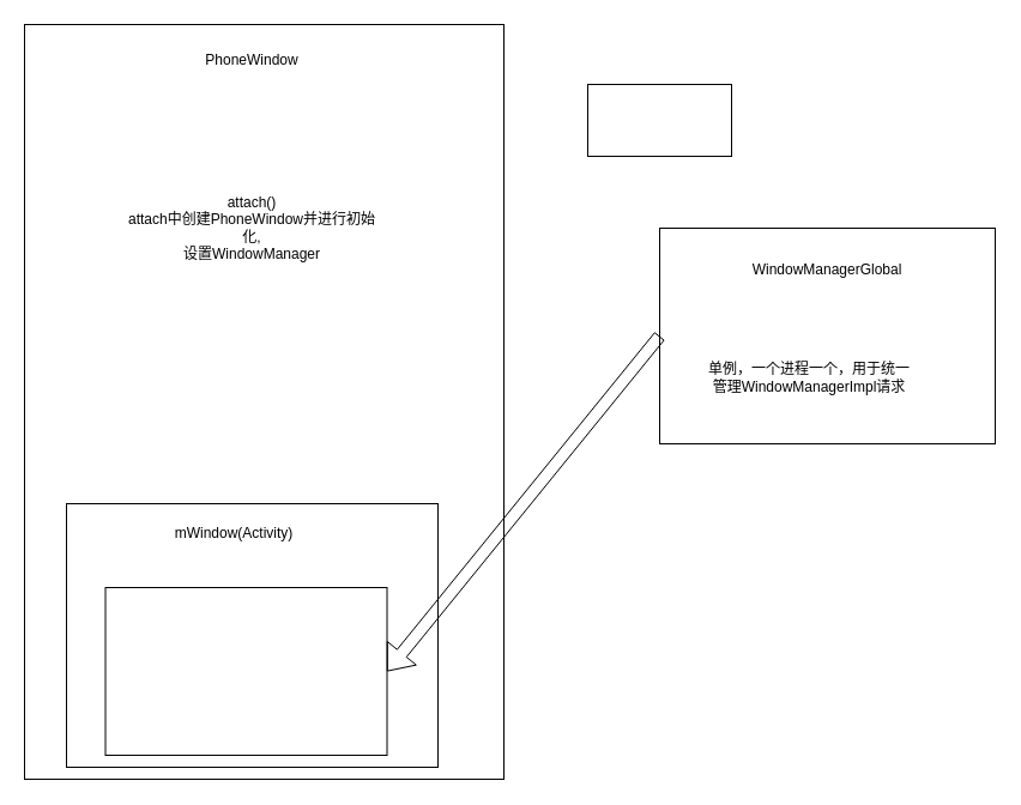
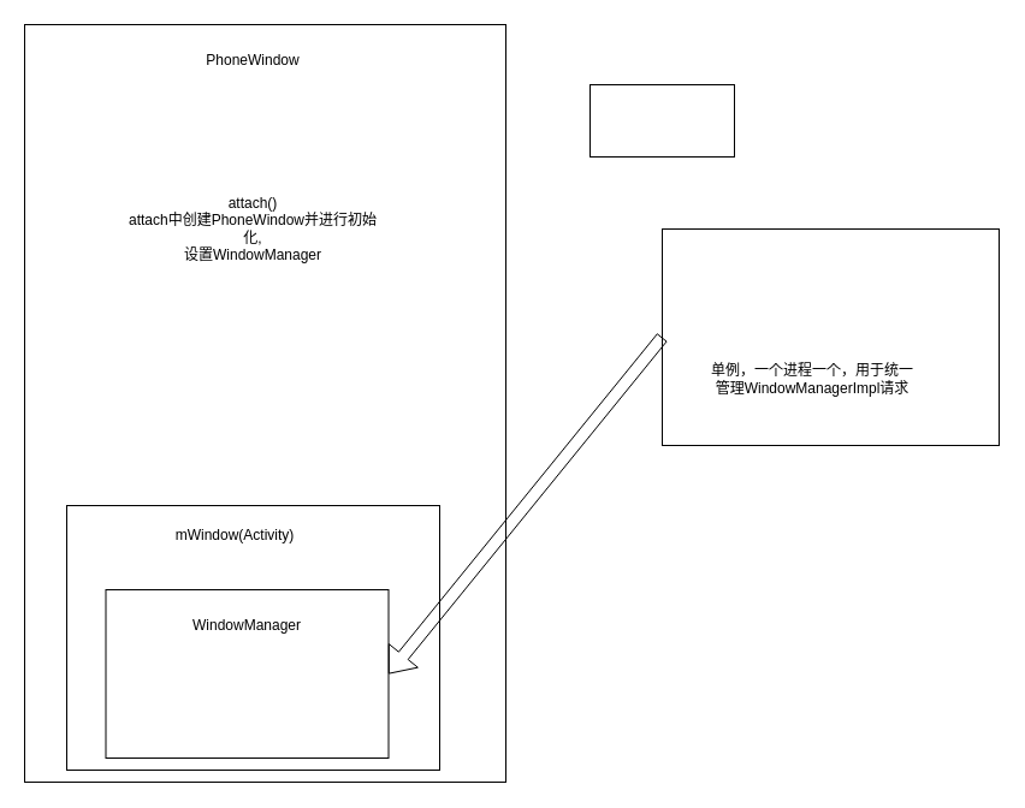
- <mxCell id="12" value="WindowManagerGlobal" style="text;html=1;strokeColor=none;fillColor=none;align=center;verticalAlign=middle;whiteSpace=wrap;rounded=0;" vertex="1" parent="1"><mxGeometry x="630" y="210" width="120" height="30" as="geometry" /></mxCell>
+ <mxCell id="7" value="WindowManager" style="text;html=1;strokeColor=none;fillColor=none;align=center;verticalAlign=middle;whiteSpace=wrap;rounded=0;" vertex="1" parent="1"><mxGeometry x="165" y="500" width="80" height="40" as="geometry" /></mxCell>
